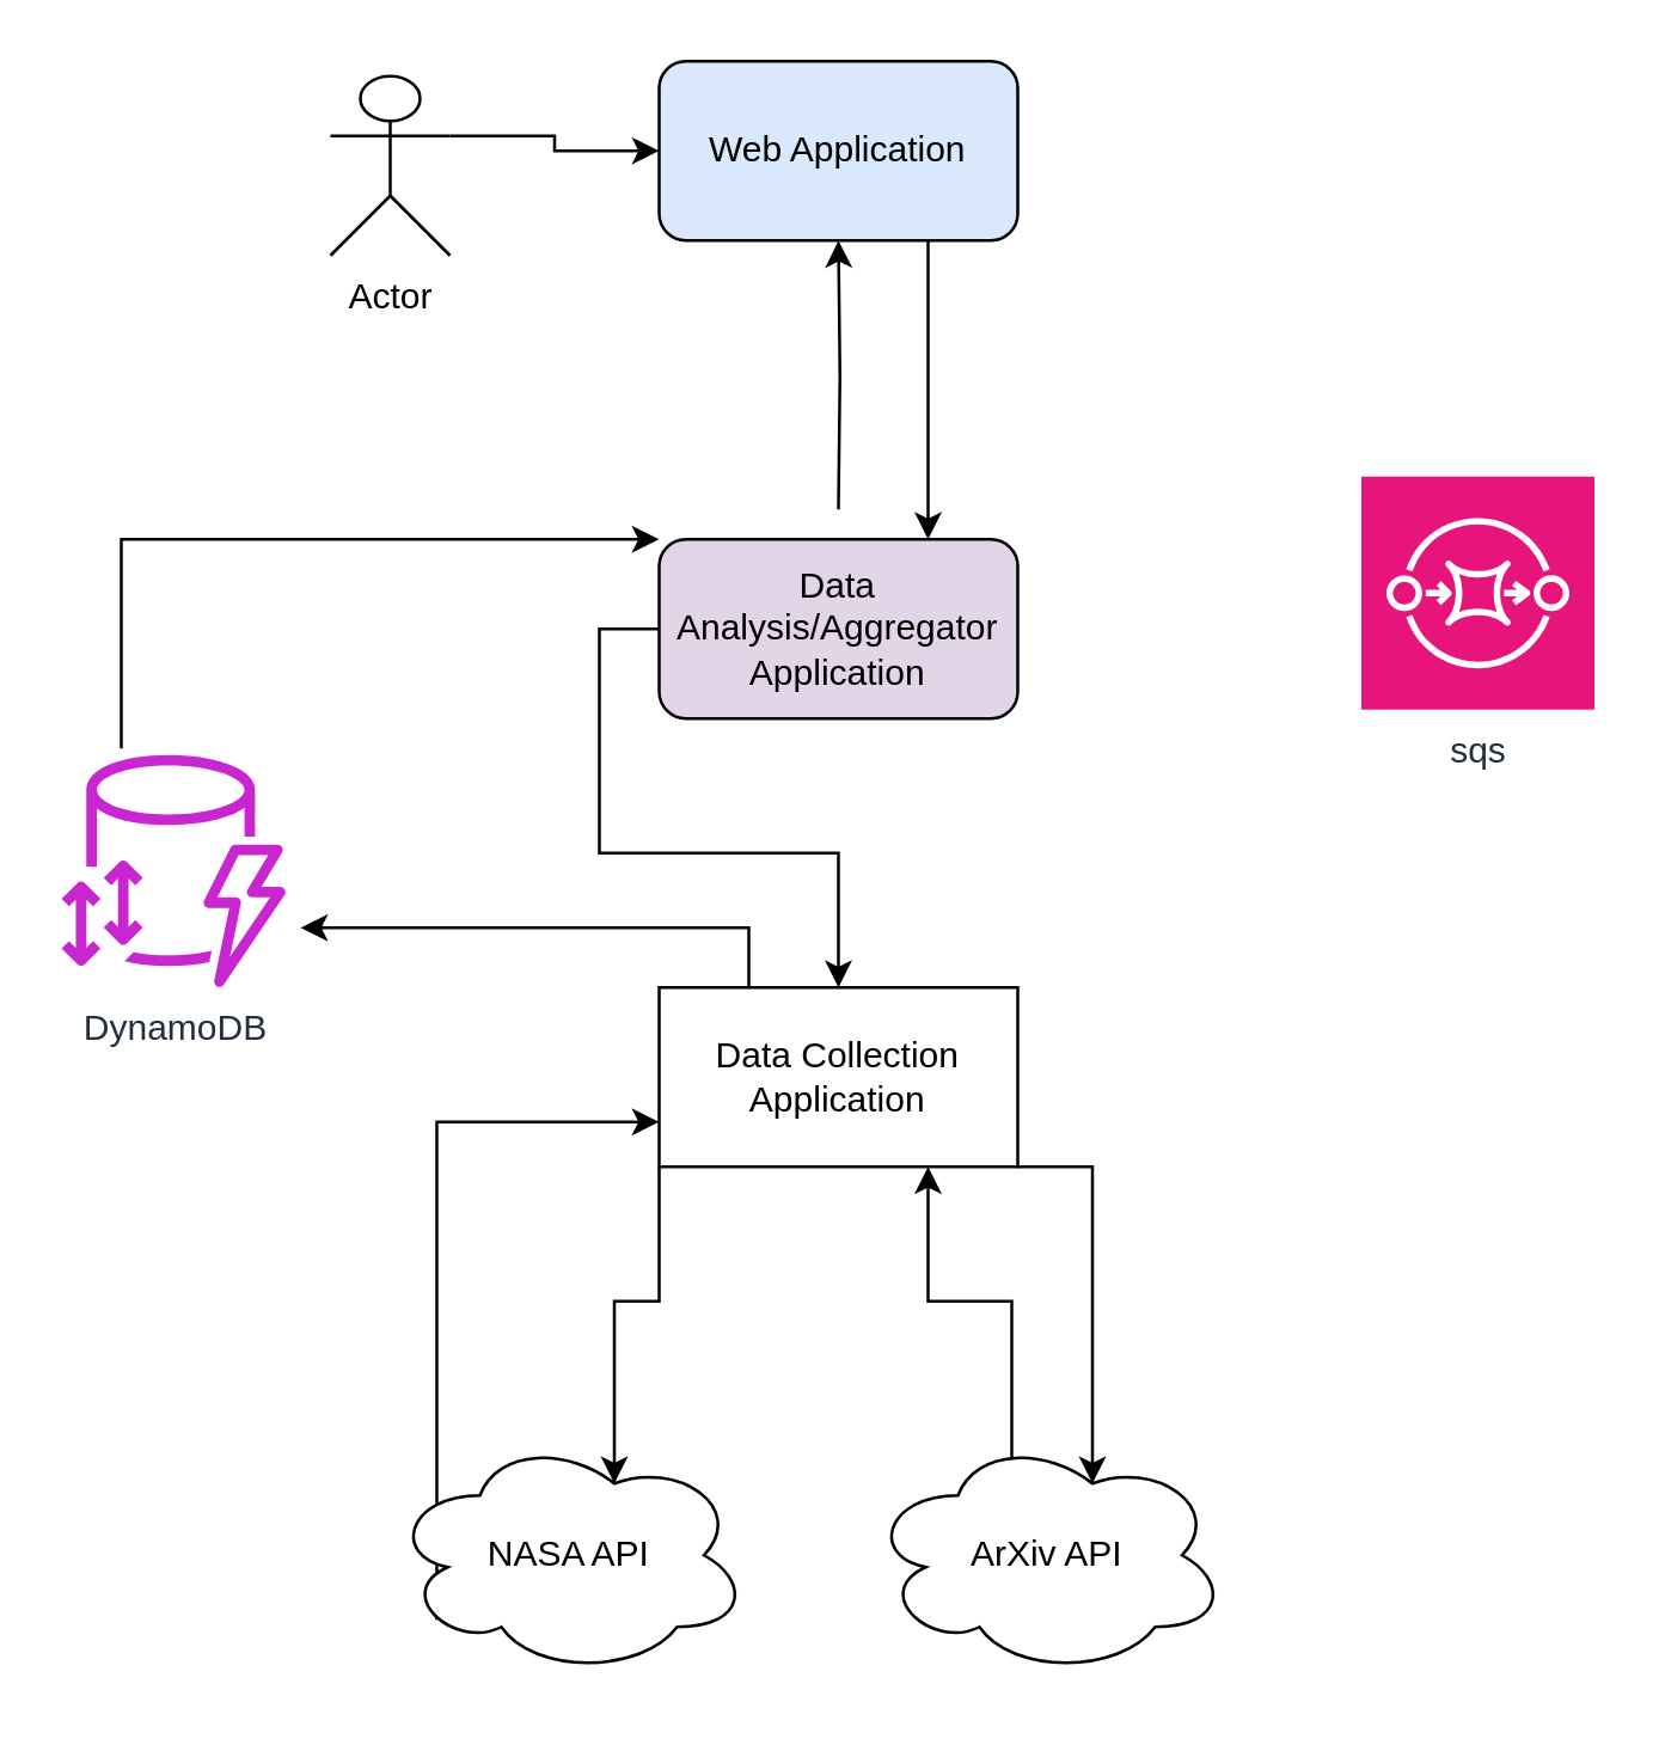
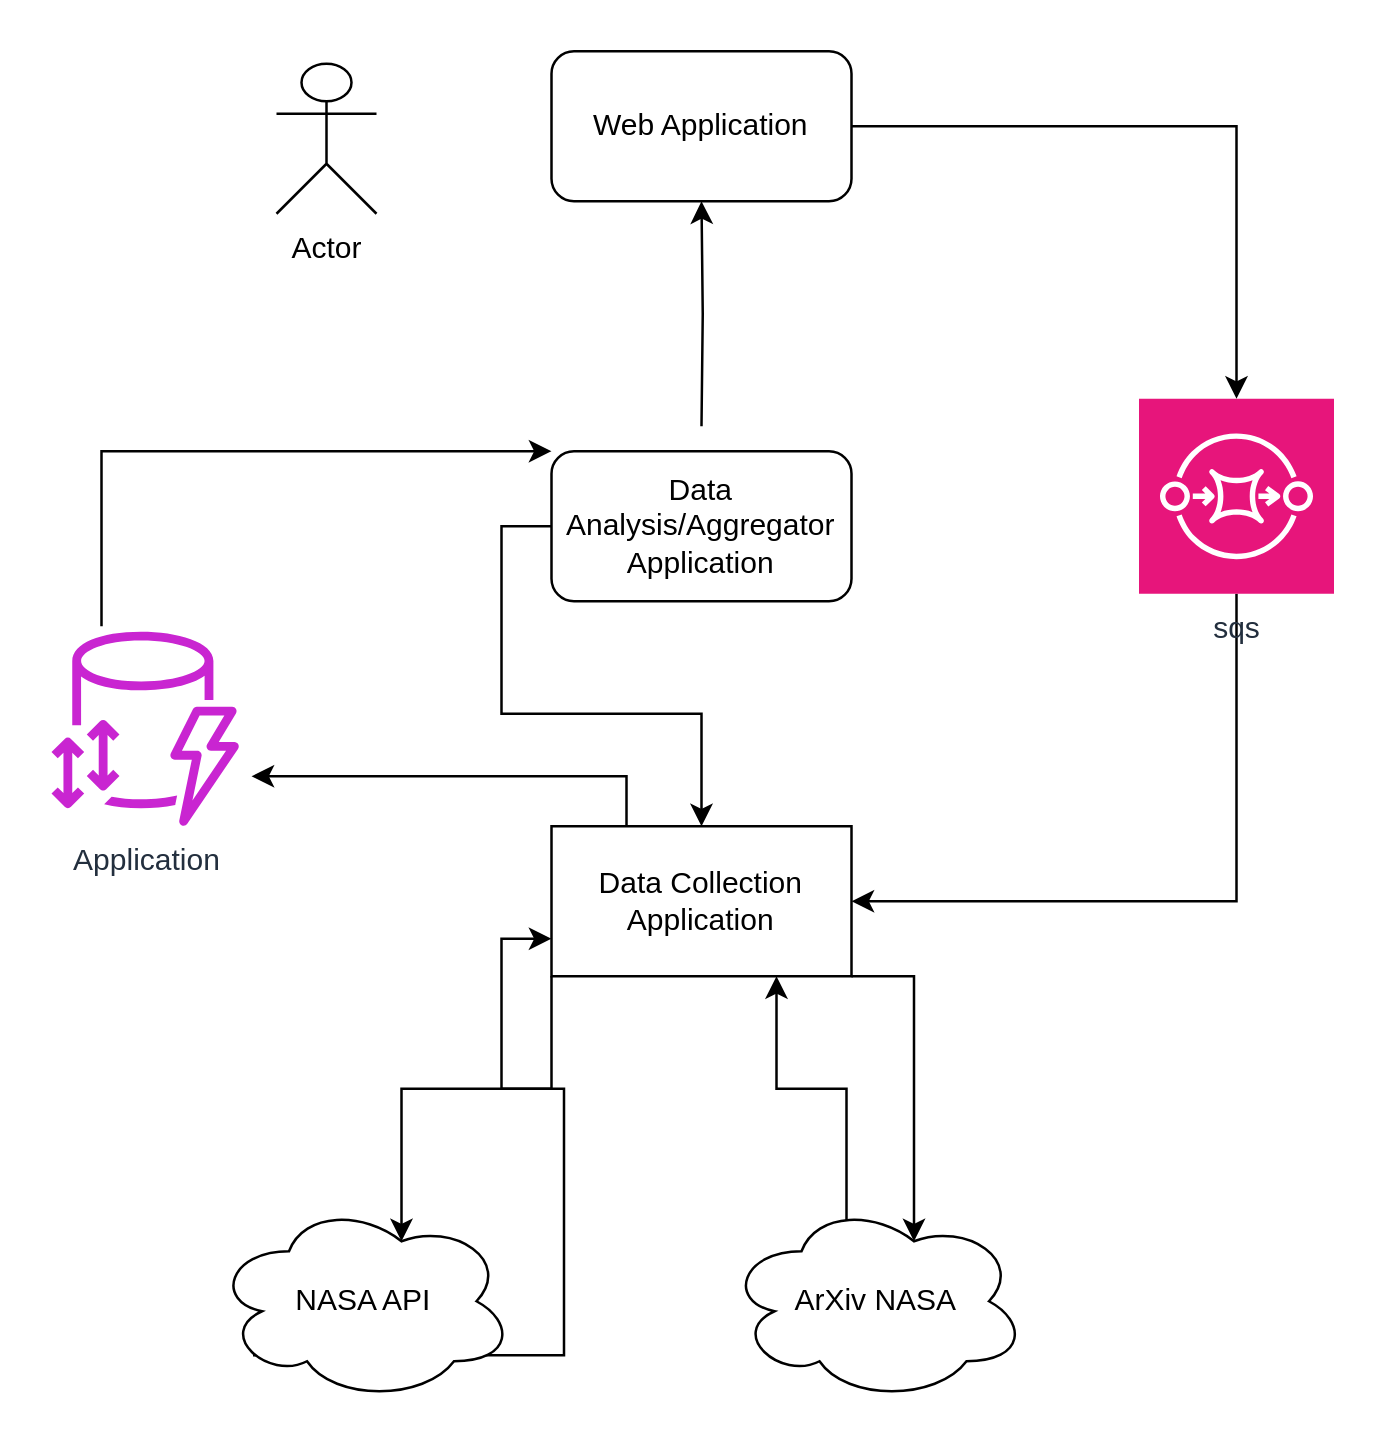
- <mxCell id="16" style="edgeStyle=orthogonalEdgeStyle;rounded=0;orthogonalLoop=1;jettySize=auto;html=1;exitX=1;exitY=0.333;exitDx=0;exitDy=0;exitPerimeter=0;" edge="1" parent="1" source="17" target="7"><mxGeometry relative="1" as="geometry"><mxPoint x="340" y="40" as="targetPoint" /></mxGeometry></mxCell>
- <mxCell id="7" value="Web Application" style="rounded=1;whiteSpace=wrap;html=1;fillColor=#dae8fc;" vertex="1" parent="1"><mxGeometry x="220" y="20" width="120" height="60" as="geometry" /></mxCell>
+ <mxCell id="7" value="Web Application" style="rounded=1;whiteSpace=wrap;html=1;" vertex="1" parent="1"><mxGeometry x="220" y="20" width="120" height="60" as="geometry" /></mxCell>
+ <mxCell id="21" style="edgeStyle=orthogonalEdgeStyle;rounded=0;orthogonalLoop=1;jettySize=auto;html=1;exitX=1;exitY=0.5;exitDx=0;exitDy=0;entryX=0.5;entryY=0;entryDx=0;entryDy=0;entryPerimeter=0;" edge="1" parent="1" source="7" target="20"><mxGeometry relative="1" as="geometry" /></mxCell>
- <mxCell id="6" style="edgeStyle=orthogonalEdgeStyle;rounded=0;orthogonalLoop=1;jettySize=auto;html=1;entryX=0.75;entryY=0;entryDx=0;entryDy=0;exitX=0.75;exitY=1;exitDx=0;exitDy=0;" edge="1" parent="1" source="7" target="12"><mxGeometry relative="1" as="geometry"><mxPoint x="250" y="80" as="sourcePoint" /></mxGeometry></mxCell>
- <mxCell id="12" value="Data Analysis/Aggregator Application" style="rounded=1;whiteSpace=wrap;html=1;fillColor=#e1d5e7;" vertex="1" parent="1"><mxGeometry x="220" y="180" width="120" height="60" as="geometry" /></mxCell>
+ <mxCell id="12" value="Data Analysis/Aggregator Application" style="rounded=1;whiteSpace=wrap;html=1;" vertex="1" parent="1"><mxGeometry x="220" y="180" width="120" height="60" as="geometry" /></mxCell>
- <mxCell id="18" value="DynamoDB" style="sketch=0;outlineConnect=0;fontColor=#232F3E;gradientColor=none;fillColor=#C925D1;strokeColor=none;dashed=0;verticalLabelPosition=bottom;verticalAlign=top;align=center;html=1;fontSize=12;fontStyle=0;aspect=fixed;pointerEvents=1;shape=mxgraph.aws4.dynamodb_standard_access_table_class;" vertex="1" parent="1"><mxGeometry x="20" y="252" width="75" height="78" as="geometry" /></mxCell>
+ <mxCell id="18" value="Application" style="sketch=0;outlineConnect=0;fontColor=#232F3E;gradientColor=none;fillColor=#C925D1;strokeColor=none;dashed=0;verticalLabelPosition=bottom;verticalAlign=top;align=center;html=1;fontSize=12;fontStyle=0;aspect=fixed;pointerEvents=1;shape=mxgraph.aws4.dynamodb_standard_access_table_class;" vertex="1" parent="1"><mxGeometry x="20" y="252" width="75" height="78" as="geometry" /></mxCell>
+ <mxCell id="19" style="edgeStyle=orthogonalEdgeStyle;rounded=0;orthogonalLoop=1;jettySize=auto;html=1;exitX=0.5;exitY=1;exitDx=0;exitDy=0;exitPerimeter=0;entryX=1;entryY=0.5;entryDx=0;entryDy=0;" edge="1" parent="1" source="20" target="9"><mxGeometry relative="1" as="geometry" /></mxCell>
- <mxCell id="3" value="NASA API" style="ellipse;shape=cloud;whiteSpace=wrap;html=1;" vertex="1" parent="1"><mxGeometry x="130" y="480" width="120" height="80" as="geometry" /></mxCell>
+ <mxCell id="3" value="NASA API" style="ellipse;shape=cloud;whiteSpace=wrap;html=1;" vertex="1" parent="1"><mxGeometry x="85" y="480" width="120" height="80" as="geometry" /></mxCell>
- <mxCell id="5" value="ArXiv API" style="ellipse;shape=cloud;whiteSpace=wrap;html=1;" vertex="1" parent="1"><mxGeometry x="290" y="480" width="120" height="80" as="geometry" /></mxCell>
+ <mxCell id="5" value="ArXiv NASA" style="ellipse;shape=cloud;whiteSpace=wrap;html=1;" vertex="1" parent="1"><mxGeometry x="290" y="480" width="120" height="80" as="geometry" /></mxCell>
